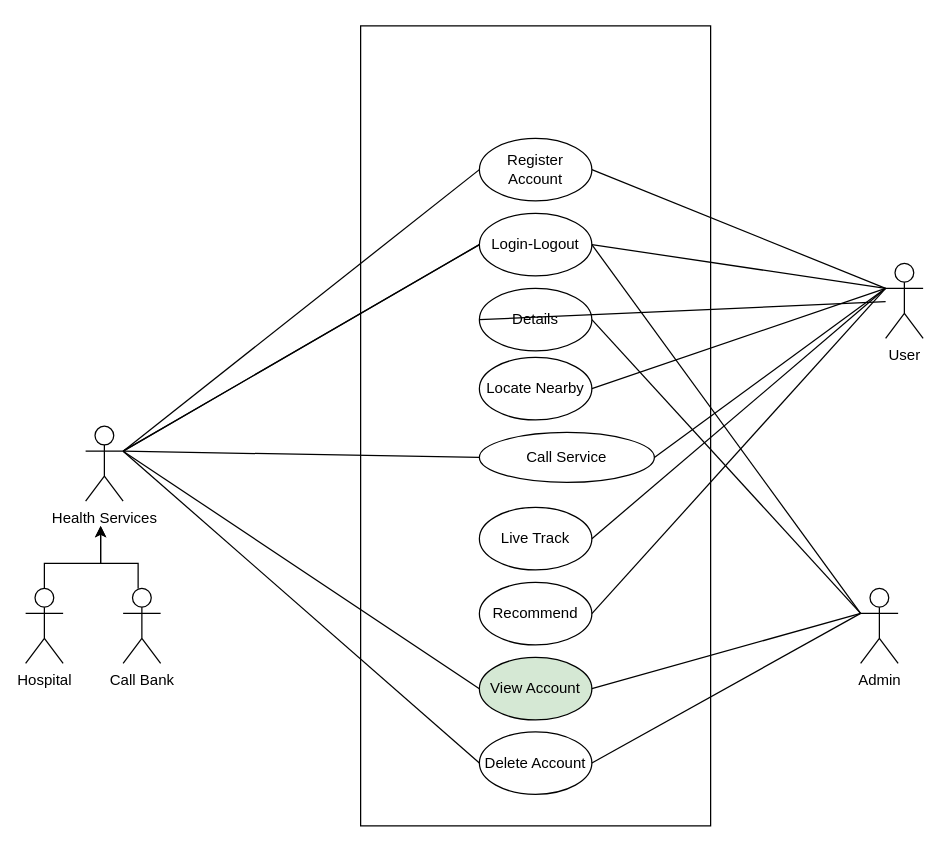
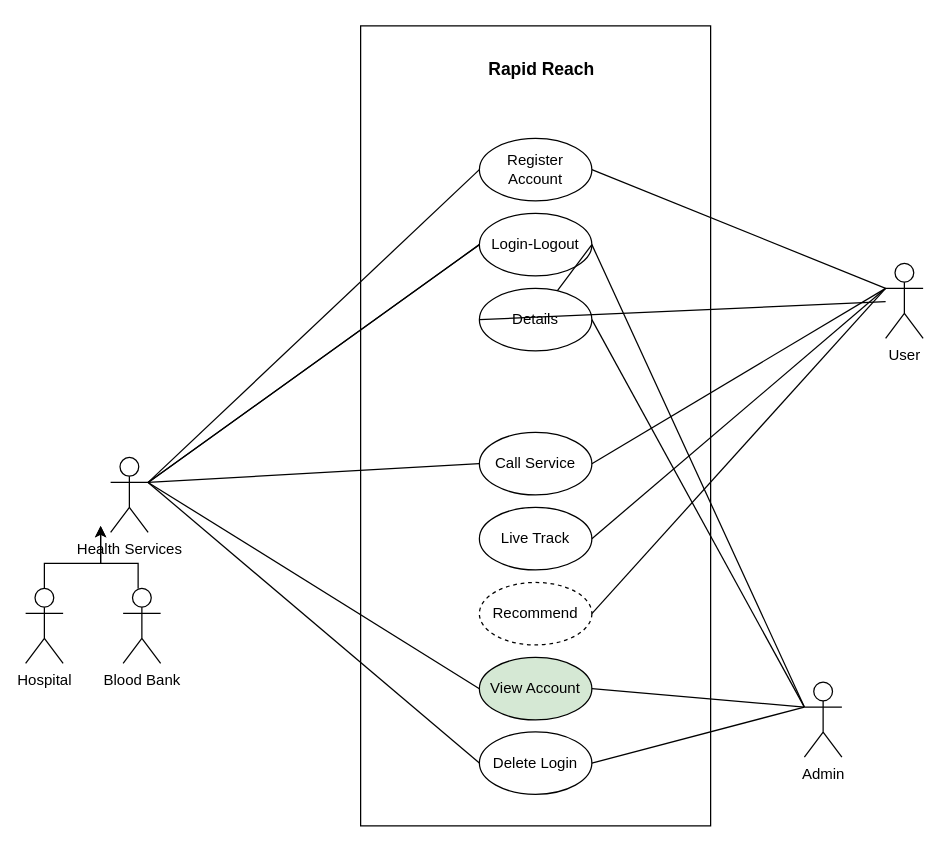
+ <mxCell id="11" value="&lt;b&gt;&lt;font style=&quot;font-size: 14px;&quot;&gt;Rapid Reach&lt;/font&gt;&lt;/b&gt;" style="text;html=1;align=center;verticalAlign=middle;whiteSpace=wrap;rounded=0;" parent="1" vertex="1"><mxGeometry x="368" y="40" width="130" height="30" as="geometry" /></mxCell>
- <mxCell id="22" value="" style="endArrow=none;html=1;rounded=0;exitX=1;exitY=0.5;exitDx=0;exitDy=0;entryX=0;entryY=0.333;entryDx=0;entryDy=0;entryPerimeter=0;" parent="1" source="4" target="16" edge="1"><mxGeometry width="50" height="50" relative="1" as="geometry"><mxPoint x="608" y="180" as="sourcePoint" /><mxPoint x="803" y="265" as="targetPoint" /></mxGeometry></mxCell>
+ <mxCell id="22" value="" style="endArrow=none;html=1;rounded=0;exitX=1;exitY=0.5;exitDx=0;exitDy=0;" parent="1" source="4" target="13" edge="1"><mxGeometry width="50" height="50" relative="1" as="geometry"><mxPoint x="608" y="180" as="sourcePoint" /><mxPoint x="803" y="265" as="targetPoint" /></mxGeometry></mxCell>
- <mxCell id="24" value="" style="endArrow=none;html=1;rounded=0;exitX=1;exitY=0.5;exitDx=0;exitDy=0;entryX=0;entryY=0.333;entryDx=0;entryDy=0;entryPerimeter=0;" parent="1" source="5" target="16" edge="1"><mxGeometry width="50" height="50" relative="1" as="geometry"><mxPoint x="738" y="495" as="sourcePoint" /><mxPoint x="668" y="90" as="targetPoint" /></mxGeometry></mxCell>
- <mxCell id="5" value="Locate Nearby" style="ellipse;whiteSpace=wrap;html=1;" parent="1" vertex="1"><mxGeometry x="383" y="285.25" width="90" height="50" as="geometry" /></mxCell>
- <mxCell id="6" value="Call Service" style="ellipse;whiteSpace=wrap;html=1;" parent="1" vertex="1"><mxGeometry x="383" y="345.25" width="140" height="40" as="geometry" /></mxCell>
+ <mxCell id="6" value="Call Service" style="ellipse;whiteSpace=wrap;html=1;" parent="1" vertex="1"><mxGeometry x="383" y="345.25" width="90" height="50" as="geometry" /></mxCell>
- <mxCell id="12" value="Health Services" style="shape=umlActor;verticalLabelPosition=bottom;verticalAlign=top;html=1;outlineConnect=0;" parent="1" vertex="1"><mxGeometry x="68" y="340.25" width="30" height="60" as="geometry" /></mxCell>
+ <mxCell id="12" value="Health Services" style="shape=umlActor;verticalLabelPosition=bottom;verticalAlign=top;html=1;outlineConnect=0;" parent="1" vertex="1"><mxGeometry x="88" y="365.25" width="30" height="60" as="geometry" /></mxCell>
- <mxCell id="8" value="Recommend" style="ellipse;whiteSpace=wrap;html=1;" parent="1" vertex="1"><mxGeometry x="383" y="465.25" width="90" height="50" as="geometry" /></mxCell>
+ <mxCell id="8" value="Recommend" style="ellipse;whiteSpace=wrap;html=1;dashed=1;" parent="1" vertex="1"><mxGeometry x="383" y="465.25" width="90" height="50" as="geometry" /></mxCell>
- <mxCell id="17" value="Admin" style="shape=umlActor;verticalLabelPosition=bottom;verticalAlign=top;html=1;outlineConnect=0;" parent="1" vertex="1"><mxGeometry x="688" y="470" width="30" height="60" as="geometry" /></mxCell>
+ <mxCell id="17" value="Admin" style="shape=umlActor;verticalLabelPosition=bottom;verticalAlign=top;html=1;outlineConnect=0;" parent="1" vertex="1"><mxGeometry x="643" y="545" width="30" height="60" as="geometry" /></mxCell>
- <mxCell id="15" value="Call Bank" style="shape=umlActor;verticalLabelPosition=bottom;verticalAlign=top;html=1;outlineConnect=0;" parent="1" vertex="1"><mxGeometry x="98" y="470" width="30" height="60" as="geometry" /></mxCell>
+ <mxCell id="15" value="Blood Bank" style="shape=umlActor;verticalLabelPosition=bottom;verticalAlign=top;html=1;outlineConnect=0;" parent="1" vertex="1"><mxGeometry x="98" y="470" width="30" height="60" as="geometry" /></mxCell>
- <mxCell id="10" value="Delete Account" style="ellipse;whiteSpace=wrap;html=1;" parent="1" vertex="1"><mxGeometry x="383" y="584.75" width="90" height="50" as="geometry" /></mxCell>
+ <mxCell id="10" value="Delete Login" style="ellipse;whiteSpace=wrap;html=1;" parent="1" vertex="1"><mxGeometry x="383" y="584.75" width="90" height="50" as="geometry" /></mxCell>
